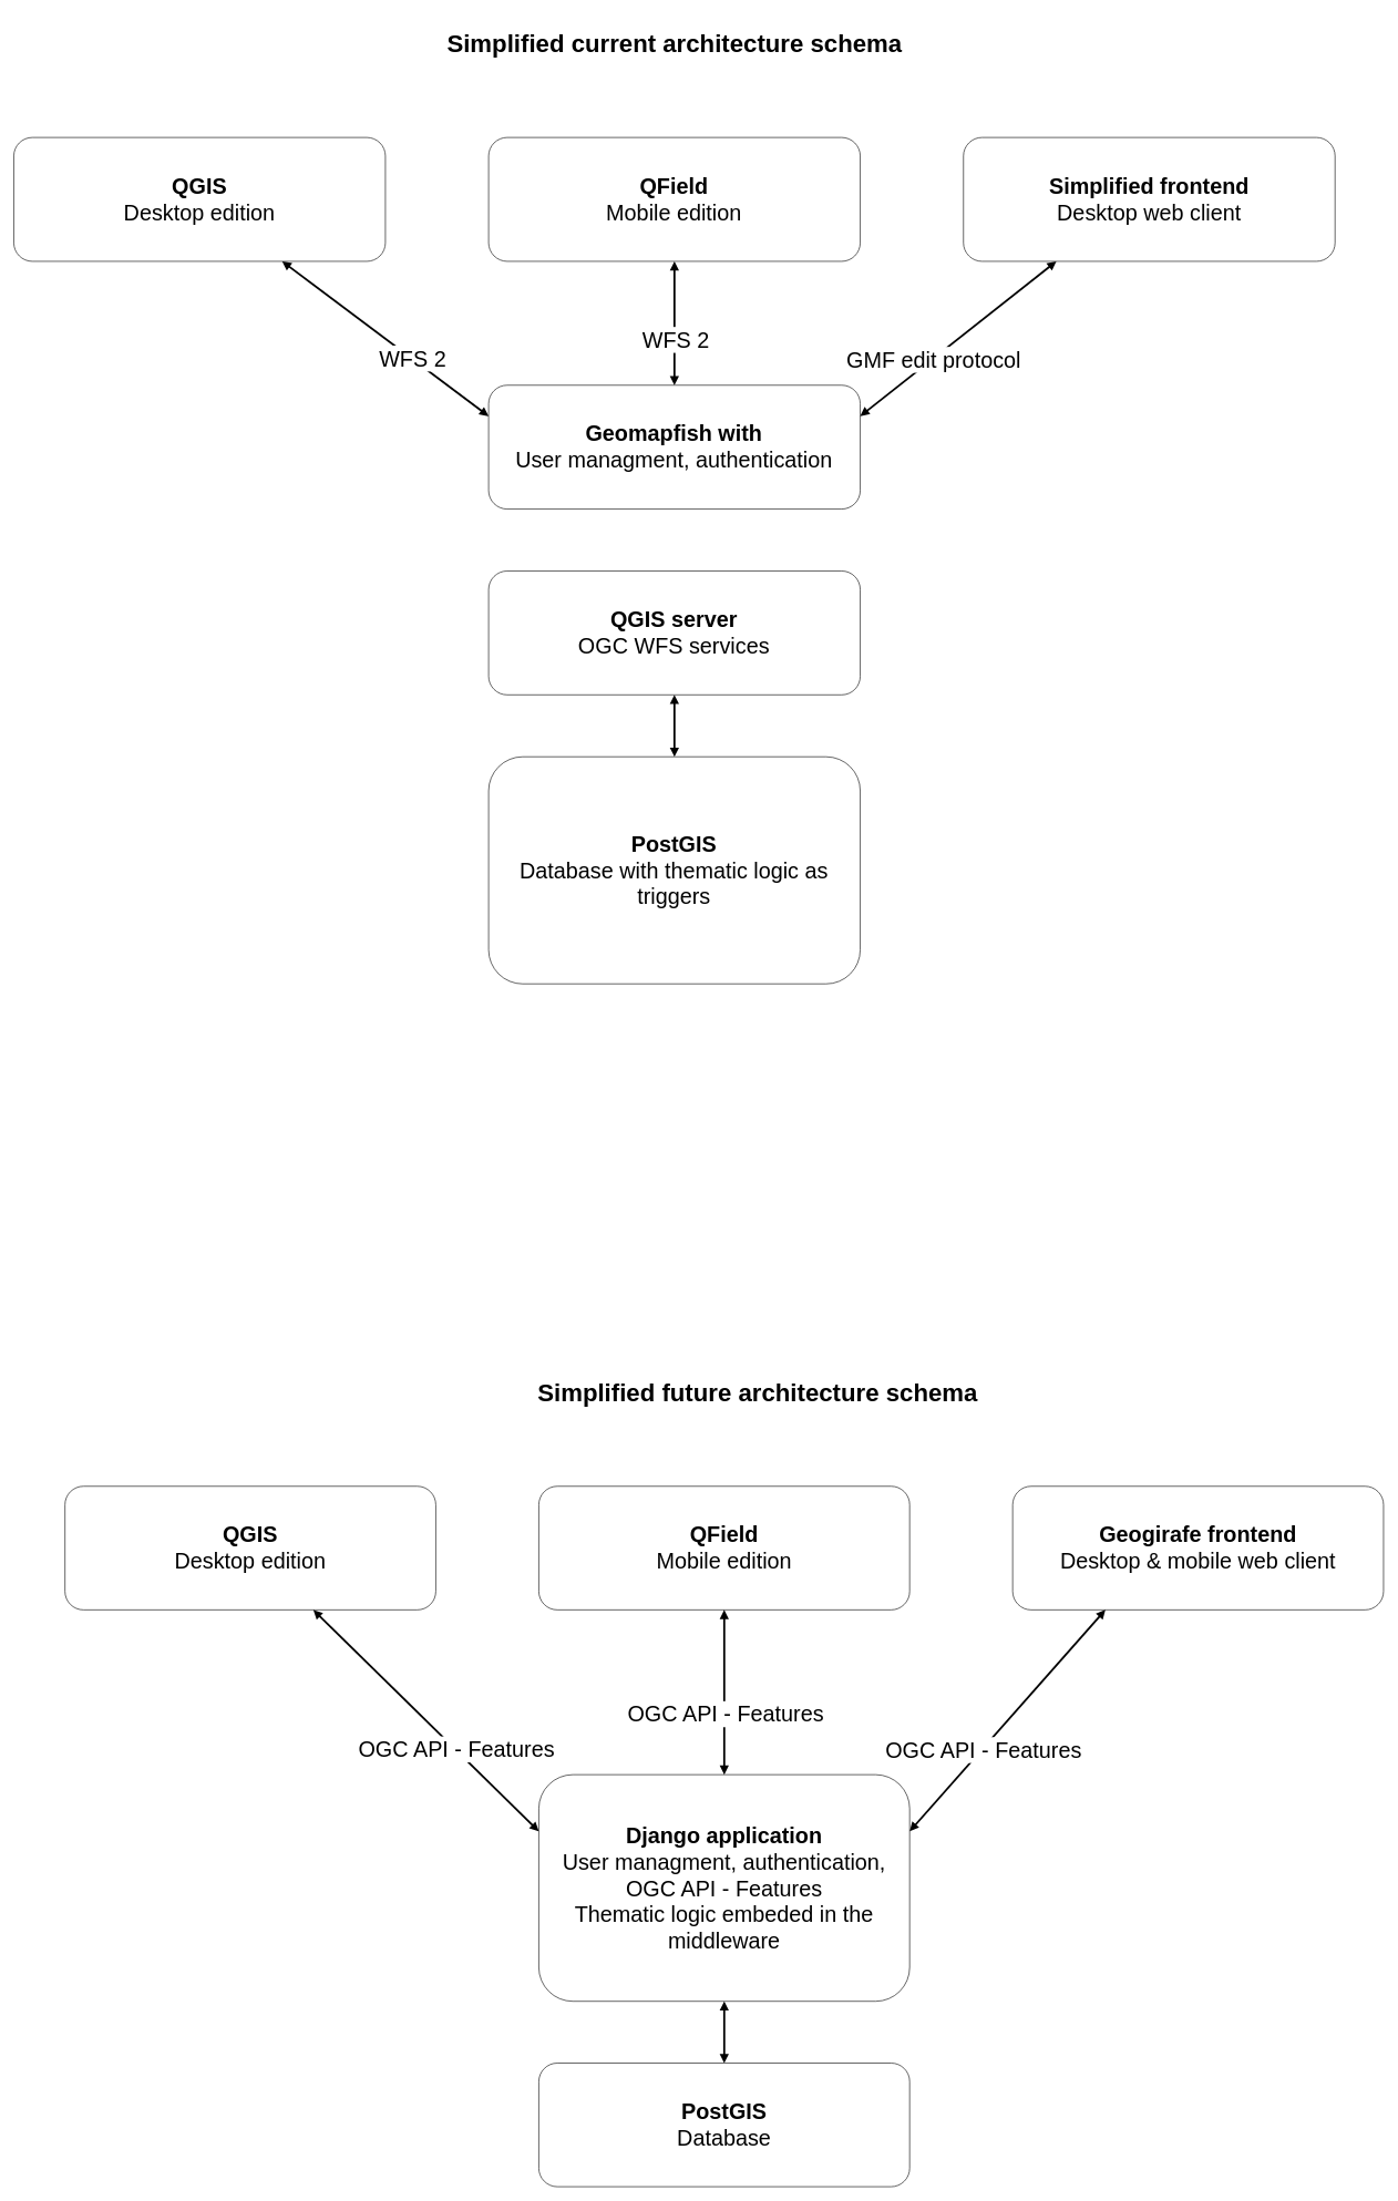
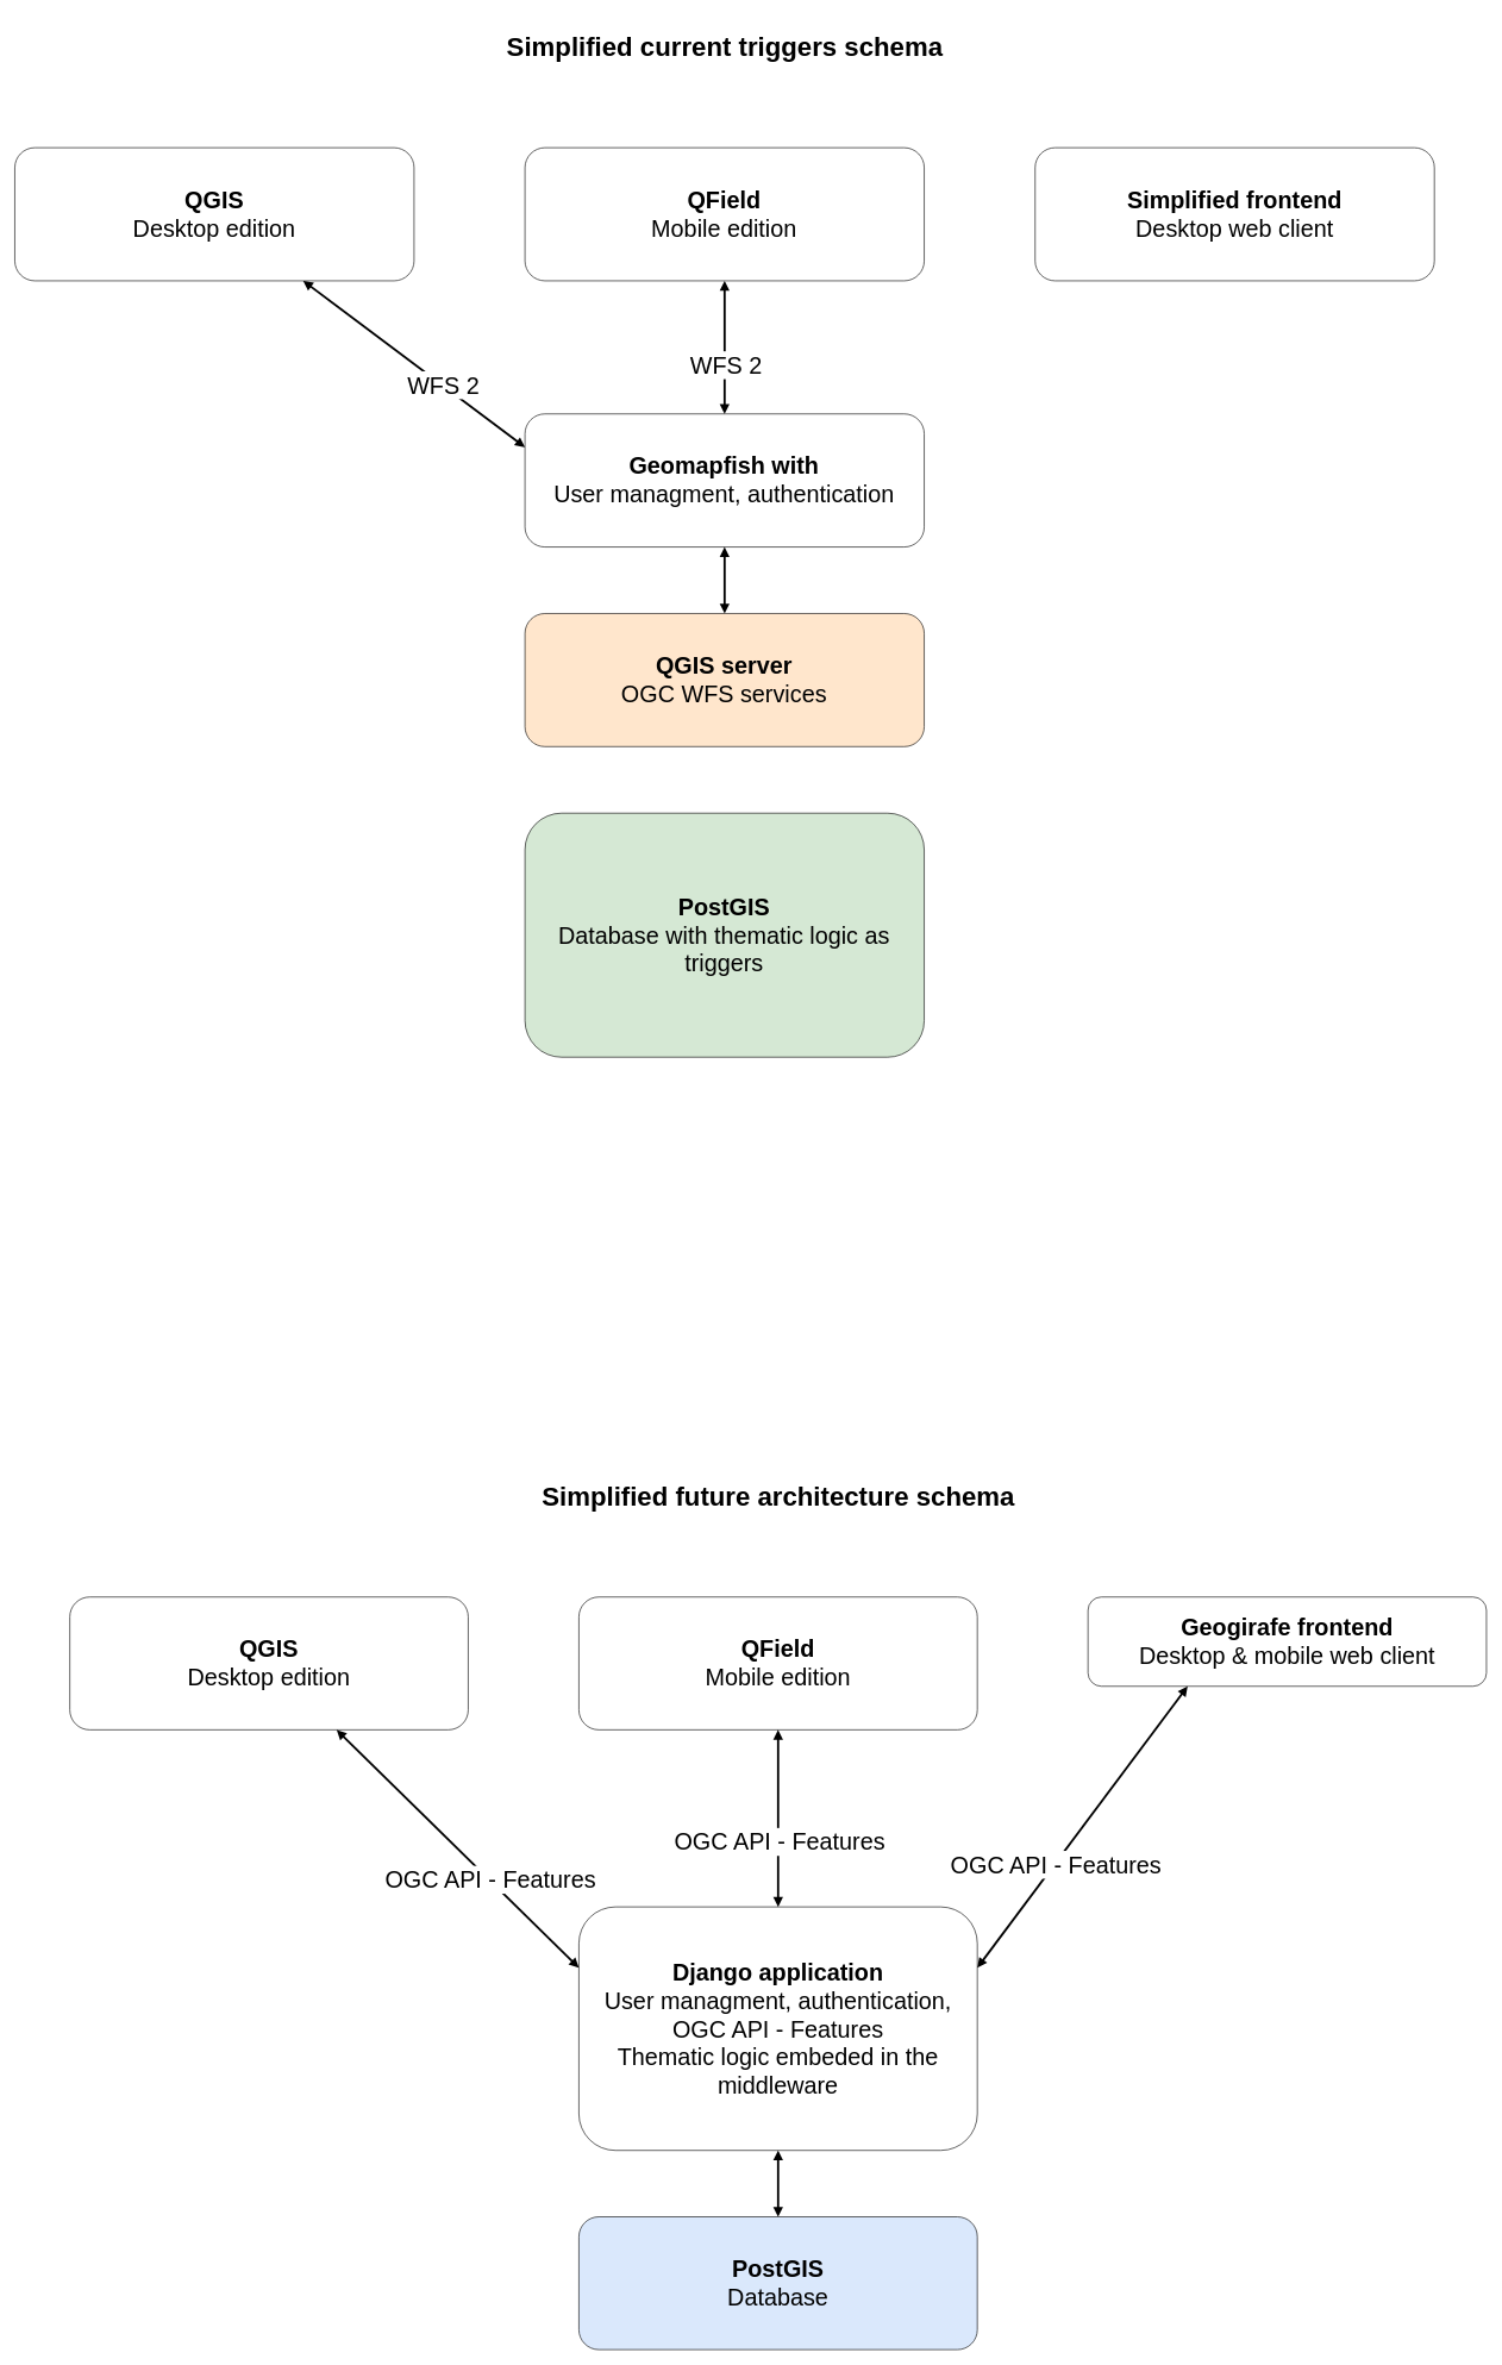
- <mxCell id="15" value="&lt;font style=&quot;font-size: 37px;&quot;&gt;Simplified current architecture schema&lt;/font&gt;" style="text;html=1;strokeColor=none;fillColor=none;align=center;verticalAlign=middle;whiteSpace=wrap;rounded=0;fontStyle=1;fontFamily=Helvetica;fontSize=33;" parent="1" vertex="1"><mxGeometry x="128.724" y="20" width="1770.643" height="93.191" as="geometry" /></mxCell>
+ <mxCell id="15" value="&lt;font style=&quot;font-size: 37px;&quot;&gt;Simplified current triggers schema&lt;/font&gt;" style="text;html=1;strokeColor=none;fillColor=none;align=center;verticalAlign=middle;whiteSpace=wrap;rounded=0;fontStyle=1;fontFamily=Helvetica;fontSize=33;" parent="1" vertex="1"><mxGeometry x="128.724" y="20" width="1770.643" height="93.191" as="geometry" /></mxCell>
- <mxCell id="11" value="" style="endArrow=block;startArrow=block;html=1;rounded=0;exitX=1;exitY=0.25;exitDx=0;exitDy=0;startFill=1;endFill=1;entryX=0.25;entryY=1;entryDx=0;entryDy=0;fontFamily=Helvetica;fontSize=33;strokeWidth=3;" parent="1" source="2" target="8" edge="1"><mxGeometry width="50" height="50" relative="1" as="geometry"><mxPoint x="1045.109" y="796.596" as="sourcePoint" /><mxPoint x="1728.515" y="392.766" as="targetPoint" /></mxGeometry></mxCell>
- <mxCell id="12" value="GMF edit protocol" style="edgeLabel;align=center;verticalAlign=middle;resizable=0;points=[];fontFamily=Helvetica;labelBackgroundColor=default;labelBorderColor=none;spacing=4;spacingTop=2;spacingBottom=2;spacingLeft=2;spacingRight=2;html=1;fontSize=33;" parent="11" vertex="1" connectable="0"><mxGeometry x="-0.26" y="-1" relative="1" as="geometry"><mxPoint as="offset" /></mxGeometry></mxCell>
- <mxCell id="4" value="&lt;b style=&quot;font-size: 33px;&quot;&gt;QGIS server&lt;br style=&quot;font-size: 33px;&quot;&gt;&lt;/b&gt;OGC WFS services" style="rounded=1;whiteSpace=wrap;html=1;fontFamily=Helvetica;fontSize=33;" parent="1" vertex="1"><mxGeometry x="734.47" y="858.723" width="559.15" height="186.383" as="geometry" /></mxCell>
+ <mxCell id="4" value="&lt;b style=&quot;font-size: 33px;&quot;&gt;QGIS server&lt;br style=&quot;font-size: 33px;&quot;&gt;&lt;/b&gt;OGC WFS services" style="rounded=1;whiteSpace=wrap;html=1;fontFamily=Helvetica;fontSize=33;fillColor=#ffe6cc;" parent="1" vertex="1"><mxGeometry x="734.47" y="858.723" width="559.15" height="186.383" as="geometry" /></mxCell>
- <mxCell id="3" value="" style="edgeStyle=orthogonalEdgeStyle;rounded=0;orthogonalLoop=1;jettySize=auto;html=1;startArrow=block;startFill=1;endArrow=block;endFill=1;fontFamily=Helvetica;fontSize=33;strokeWidth=3;" parent="1" source="4" target="5" edge="1"><mxGeometry relative="1" as="geometry" /></mxCell>
+ <mxCell id="3" value="" style="edgeStyle=orthogonalEdgeStyle;rounded=0;orthogonalLoop=1;jettySize=auto;html=1;startArrow=block;startFill=1;endArrow=block;endFill=1;fontFamily=Helvetica;fontSize=33;strokeWidth=3;" parent="1" source="4" target="2" edge="1"><mxGeometry relative="1" as="geometry" /></mxCell>
- <mxCell id="5" value="&lt;b style=&quot;font-size: 33px;&quot;&gt;PostGIS&lt;/b&gt;&lt;br style=&quot;font-size: 33px;&quot;&gt;Database with thematic logic as triggers" style="rounded=1;whiteSpace=wrap;html=1;fontFamily=Helvetica;fontSize=33;" parent="1" vertex="1"><mxGeometry x="734.47" y="1138.298" width="559.15" height="341.702" as="geometry" /></mxCell>
+ <mxCell id="5" value="&lt;b style=&quot;font-size: 33px;&quot;&gt;PostGIS&lt;/b&gt;&lt;br style=&quot;font-size: 33px;&quot;&gt;Database with thematic logic as triggers" style="rounded=1;whiteSpace=wrap;html=1;fontFamily=Helvetica;fontSize=33;fillColor=#d5e8d4;" parent="1" vertex="1"><mxGeometry x="734.47" y="1138.298" width="559.15" height="341.702" as="geometry" /></mxCell>
- <mxCell id="28" value="&lt;font style=&quot;font-size: 37px;&quot;&gt;Simplified future architecture schema&lt;/font&gt;" style="text;html=1;strokeColor=none;fillColor=none;align=center;verticalAlign=middle;whiteSpace=wrap;rounded=0;fontStyle=1;fontFamily=Helvetica;fontSize=33;" parent="1" vertex="1"><mxGeometry x="255.5" y="2050" width="1767" height="93" as="geometry" /></mxCell>
+ <mxCell id="28" value="&lt;font style=&quot;font-size: 37px;&quot;&gt;Simplified future architecture schema&lt;/font&gt;" style="text;html=1;strokeColor=none;fillColor=none;align=center;verticalAlign=middle;whiteSpace=wrap;rounded=0;fontStyle=1;fontFamily=Helvetica;fontSize=33;" parent="1" vertex="1"><mxGeometry x="205.5" y="2050" width="1767" height="93" as="geometry" /></mxCell>
- <mxCell id="21" value="&lt;b style=&quot;font-size: 33px;&quot;&gt;Geogirafe frontend&lt;br style=&quot;font-size: 33px;&quot;&gt;&lt;/b&gt;Desktop &amp;amp; mobile web client" style="rounded=1;whiteSpace=wrap;html=1;fontFamily=Helvetica;fontSize=33;" parent="1" vertex="1"><mxGeometry x="1523" y="2236" width="558" height="186" as="geometry" /></mxCell>
+ <mxCell id="21" value="&lt;b style=&quot;font-size: 33px;&quot;&gt;Geogirafe frontend&lt;br style=&quot;font-size: 33px;&quot;&gt;&lt;/b&gt;Desktop &amp;amp; mobile web client" style="rounded=1;whiteSpace=wrap;html=1;fontFamily=Helvetica;fontSize=33;" parent="1" vertex="1"><mxGeometry x="1523" y="2236" width="558" height="125" as="geometry" /></mxCell>
- <mxCell id="18" value="&lt;b style=&quot;font-size: 33px;&quot;&gt;PostGIS&lt;/b&gt;&lt;br style=&quot;font-size: 33px;&quot;&gt;Database" style="rounded=1;whiteSpace=wrap;html=1;fontFamily=Helvetica;fontSize=33;" parent="1" vertex="1"><mxGeometry x="810" y="3104" width="558" height="186" as="geometry" /></mxCell>
+ <mxCell id="18" value="&lt;b style=&quot;font-size: 33px;&quot;&gt;PostGIS&lt;/b&gt;&lt;br style=&quot;font-size: 33px;&quot;&gt;Database" style="rounded=1;whiteSpace=wrap;html=1;fontFamily=Helvetica;fontSize=33;fillColor=#dae8fc;" parent="1" vertex="1"><mxGeometry x="810" y="3104" width="558" height="186" as="geometry" /></mxCell>
